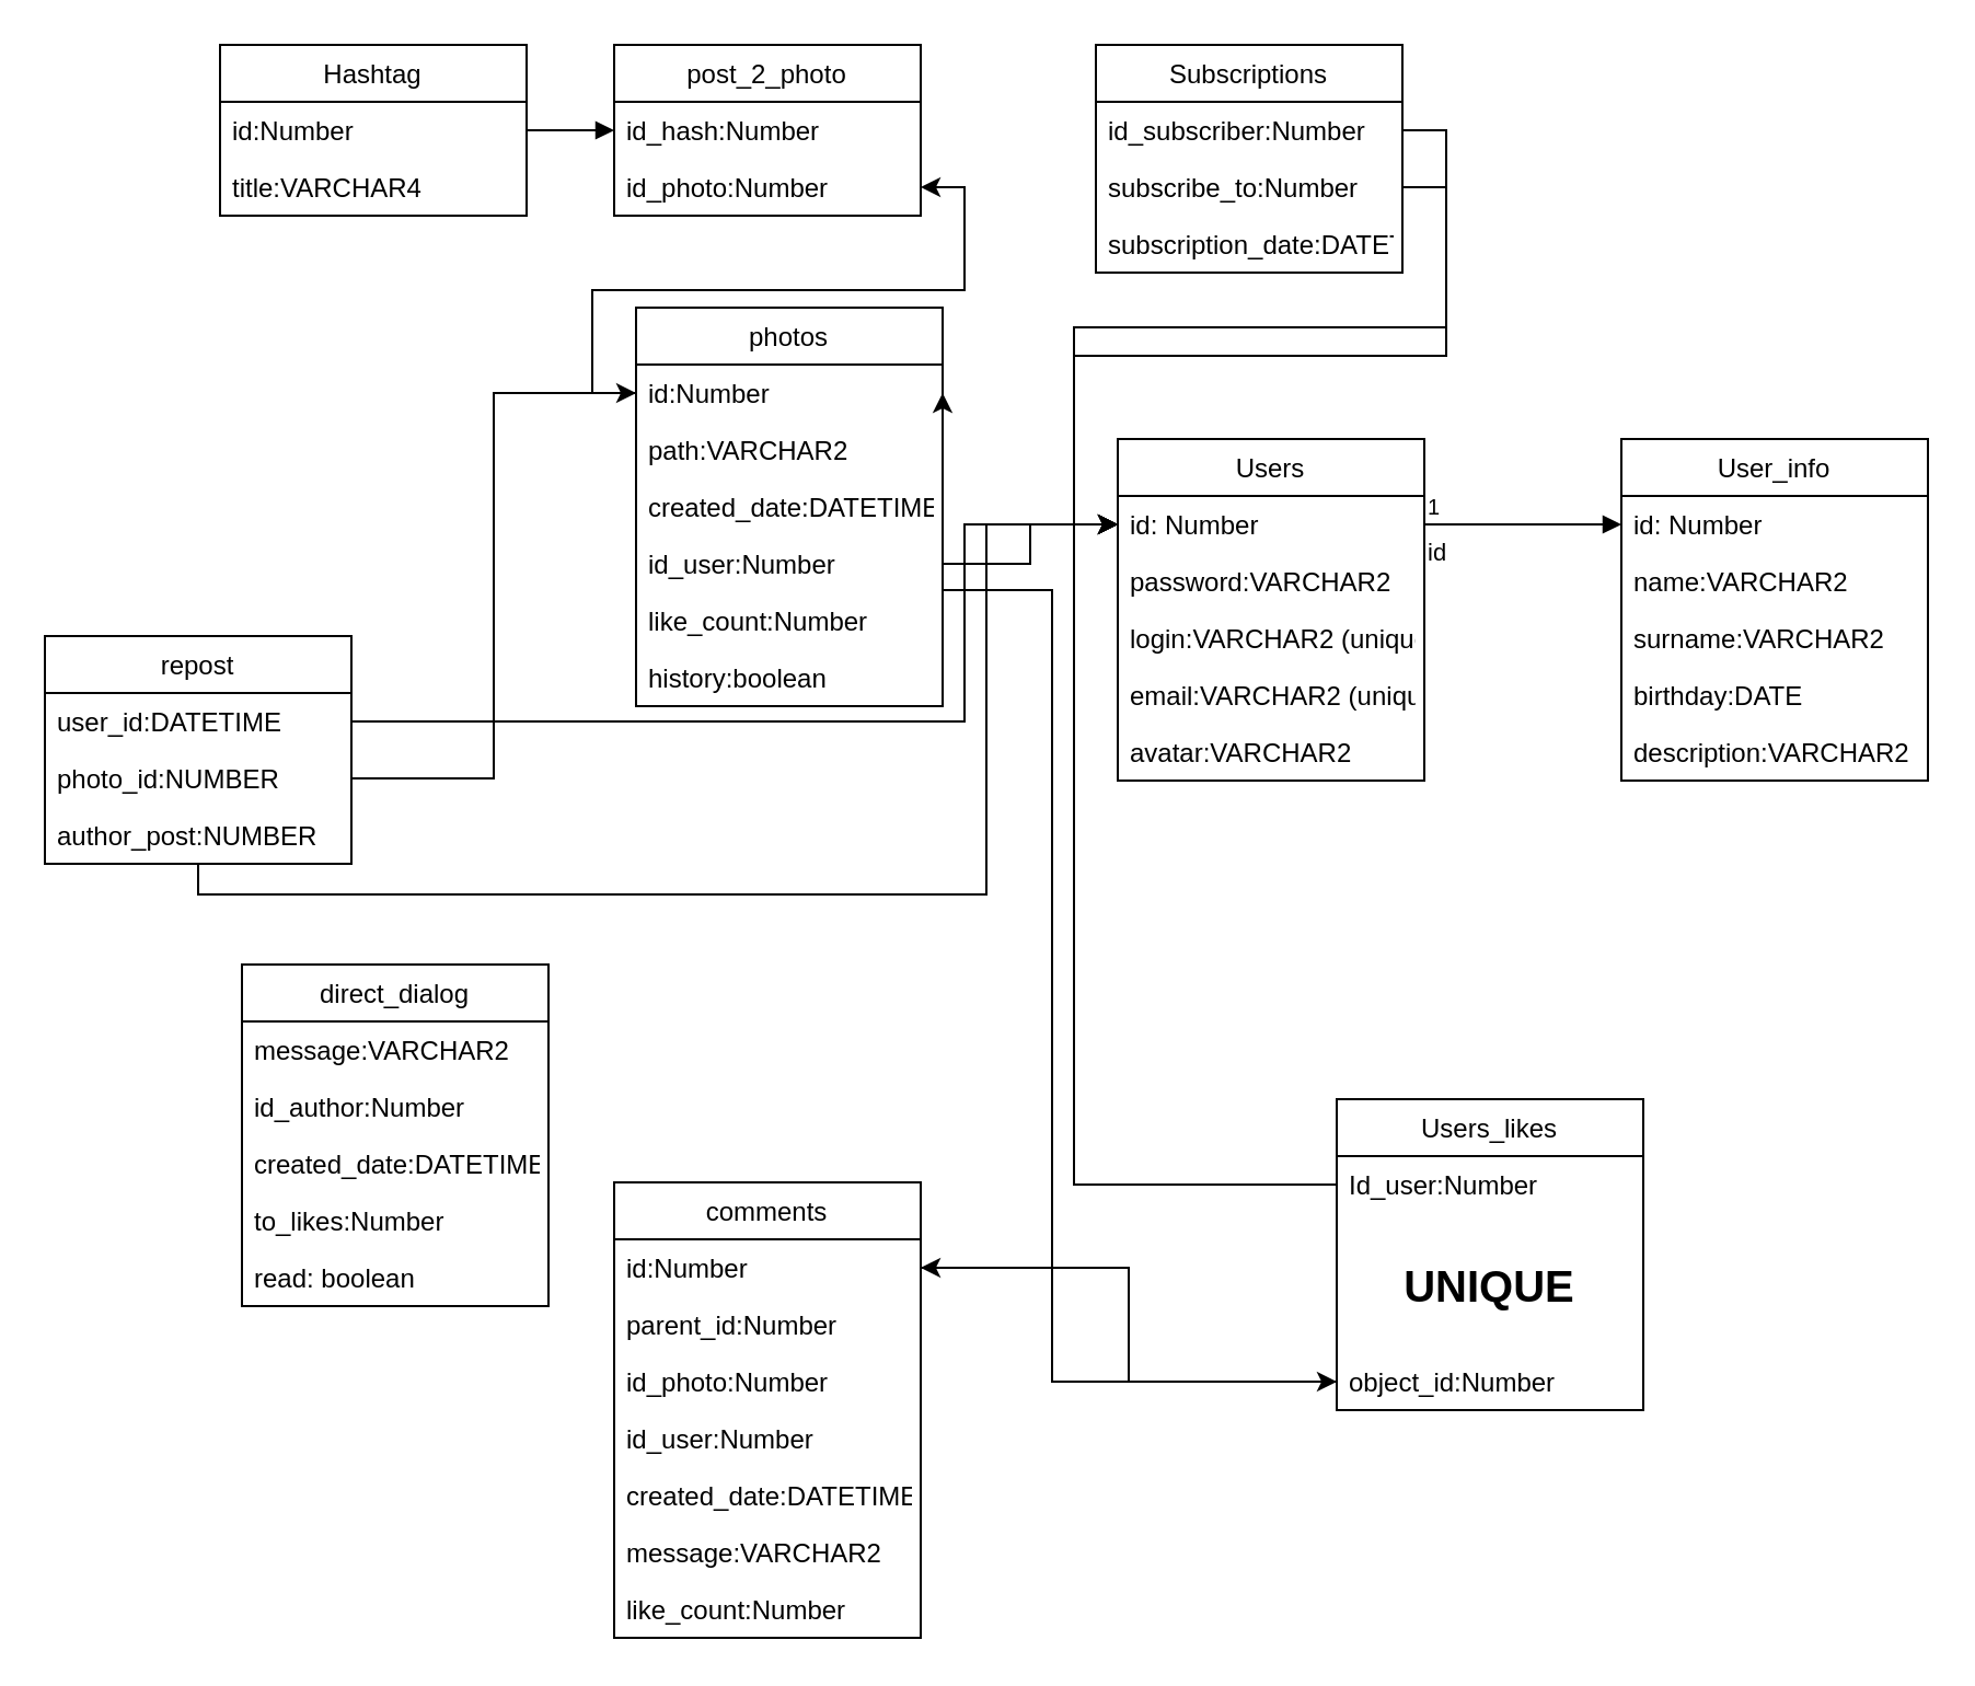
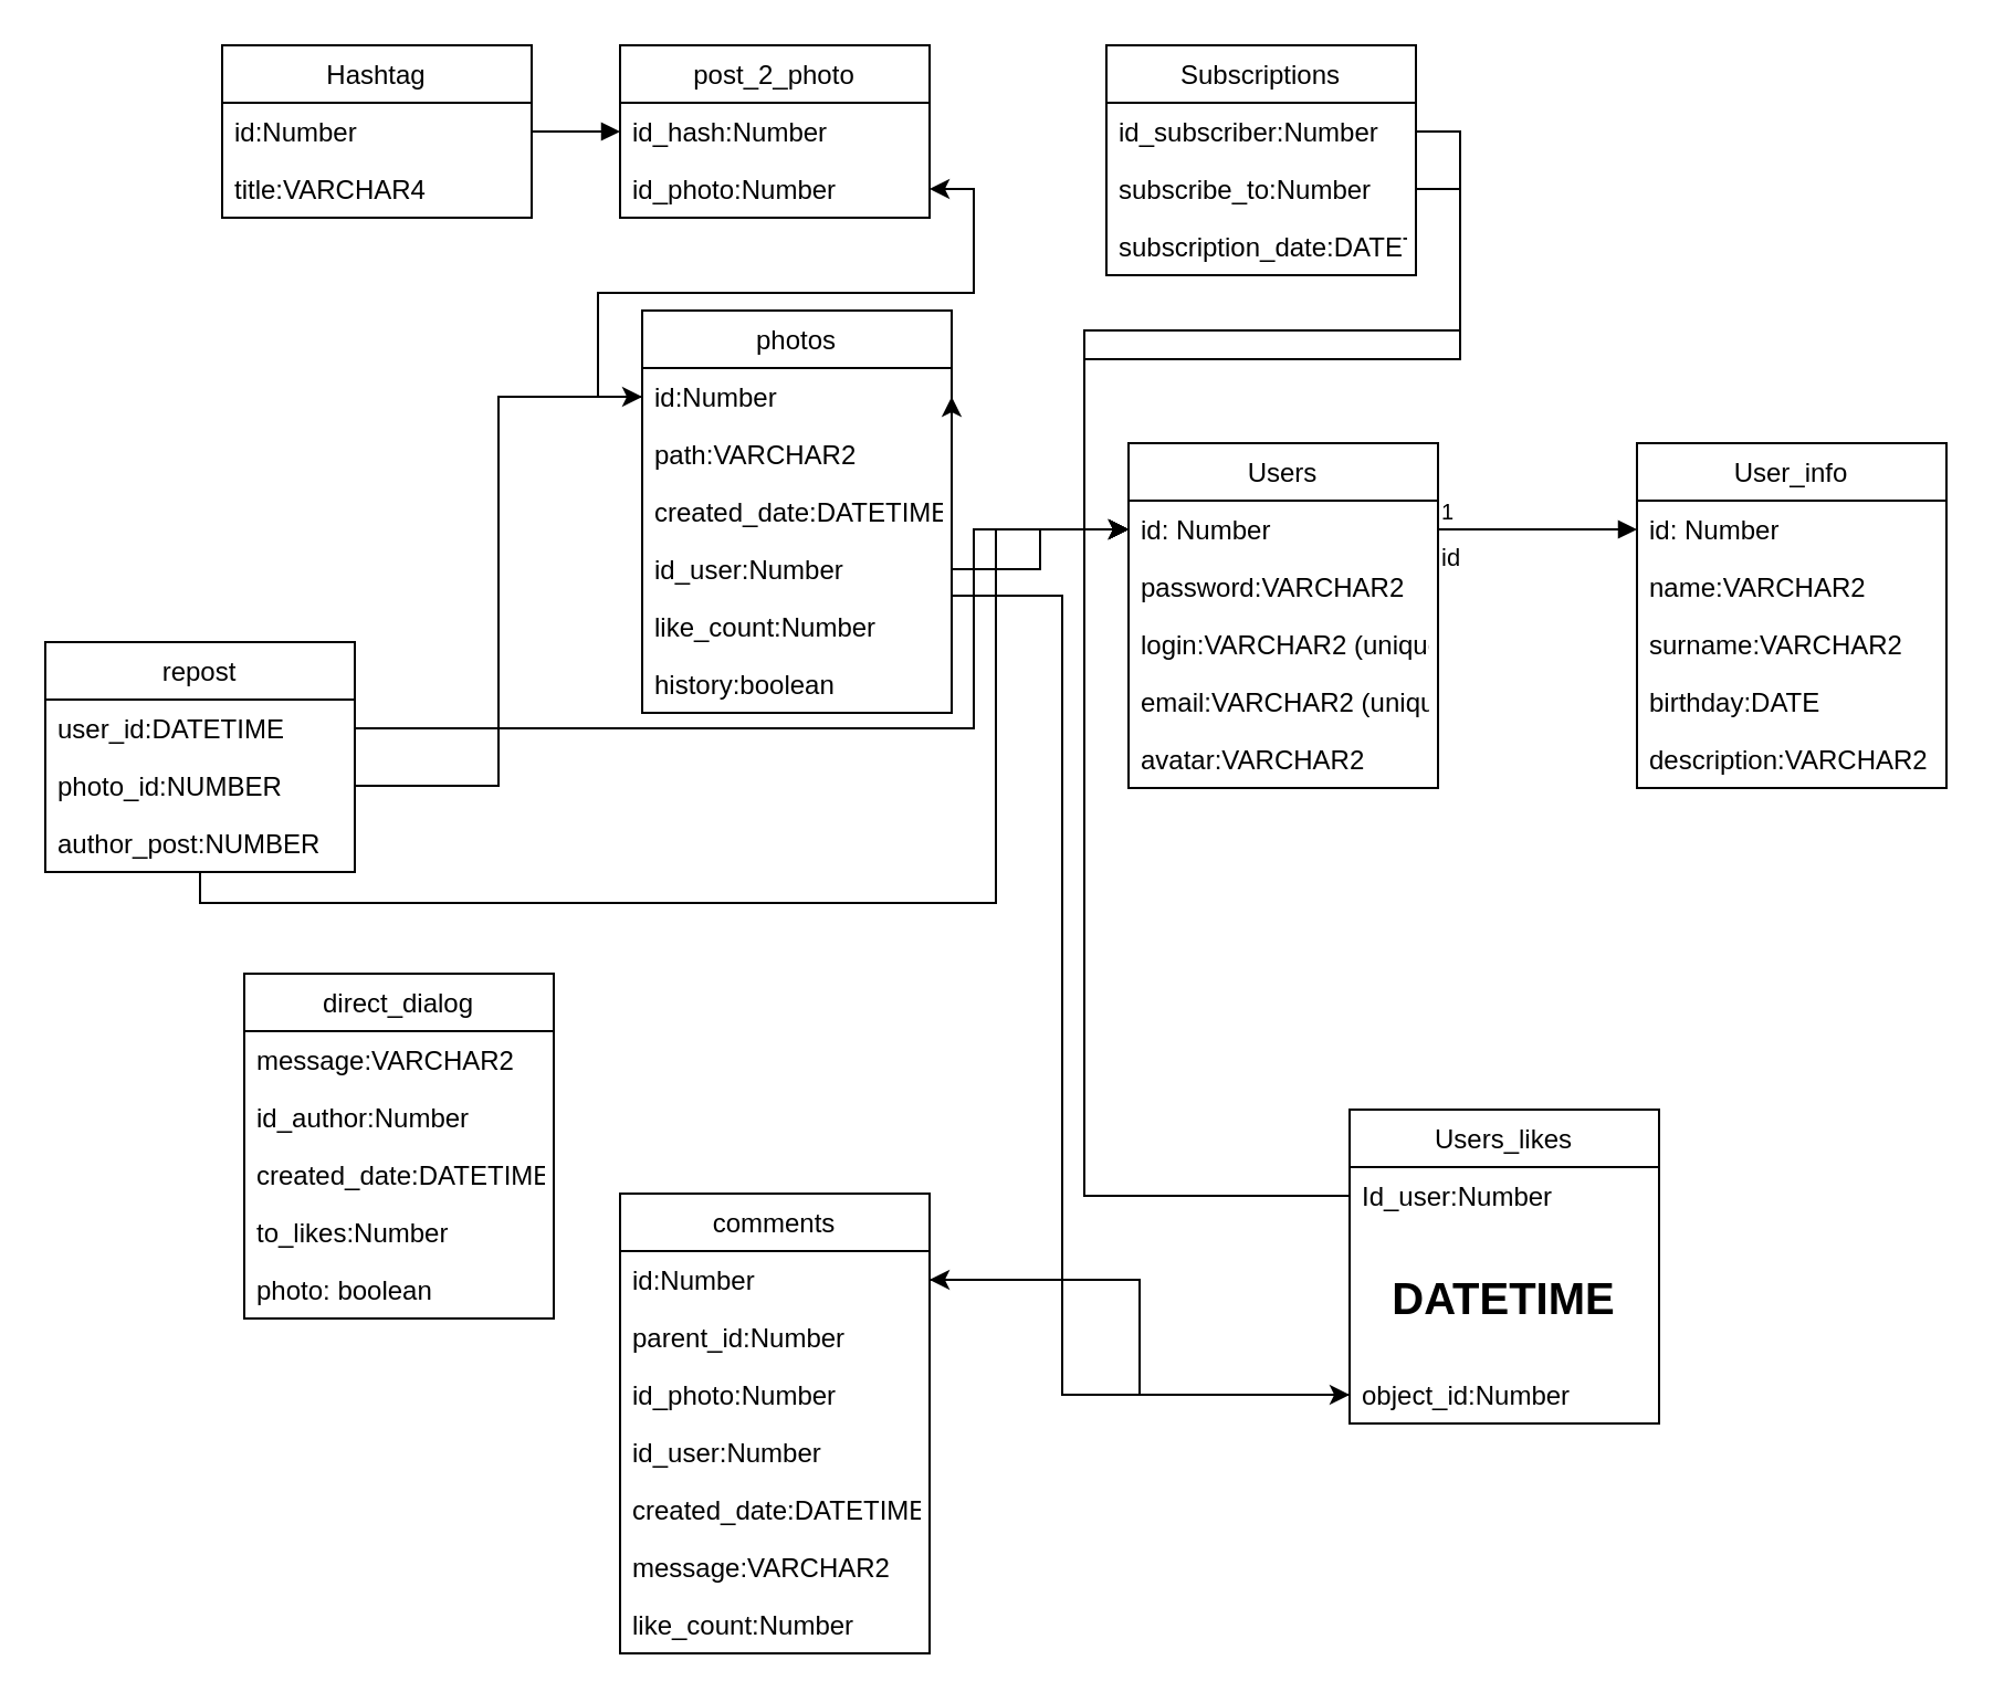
- <mxCell id="47" value="read: boolean" style="text;strokeColor=none;fillColor=none;align=left;verticalAlign=top;spacingLeft=4;spacingRight=4;overflow=hidden;rotatable=0;points=[[0,0.5],[1,0.5]];portConstraint=eastwest;fontSize=12;" vertex="1" parent="42"><mxGeometry y="130" width="140" height="26" as="geometry" /></mxCell>
+ <mxCell id="47" value="photo: boolean" style="text;strokeColor=none;fillColor=none;align=left;verticalAlign=top;spacingLeft=4;spacingRight=4;overflow=hidden;rotatable=0;points=[[0,0.5],[1,0.5]];portConstraint=eastwest;fontSize=12;" vertex="1" parent="42"><mxGeometry y="130" width="140" height="26" as="geometry" /></mxCell>
- <mxCell id="34" value="UNIQUE" style="text;align=center;fontStyle=1;verticalAlign=middle;spacingLeft=3;spacingRight=3;strokeColor=none;rotatable=0;points=[[0,0.5],[1,0.5]];portConstraint=eastwest;fontSize=20;" vertex="1" parent="32"><mxGeometry y="52" width="140" height="64" as="geometry" /></mxCell>
+ <mxCell id="34" value="DATETIME" style="text;align=center;fontStyle=1;verticalAlign=middle;spacingLeft=3;spacingRight=3;strokeColor=none;rotatable=0;points=[[0,0.5],[1,0.5]];portConstraint=eastwest;fontSize=20;" vertex="1" parent="32"><mxGeometry y="52" width="140" height="64" as="geometry" /></mxCell>
